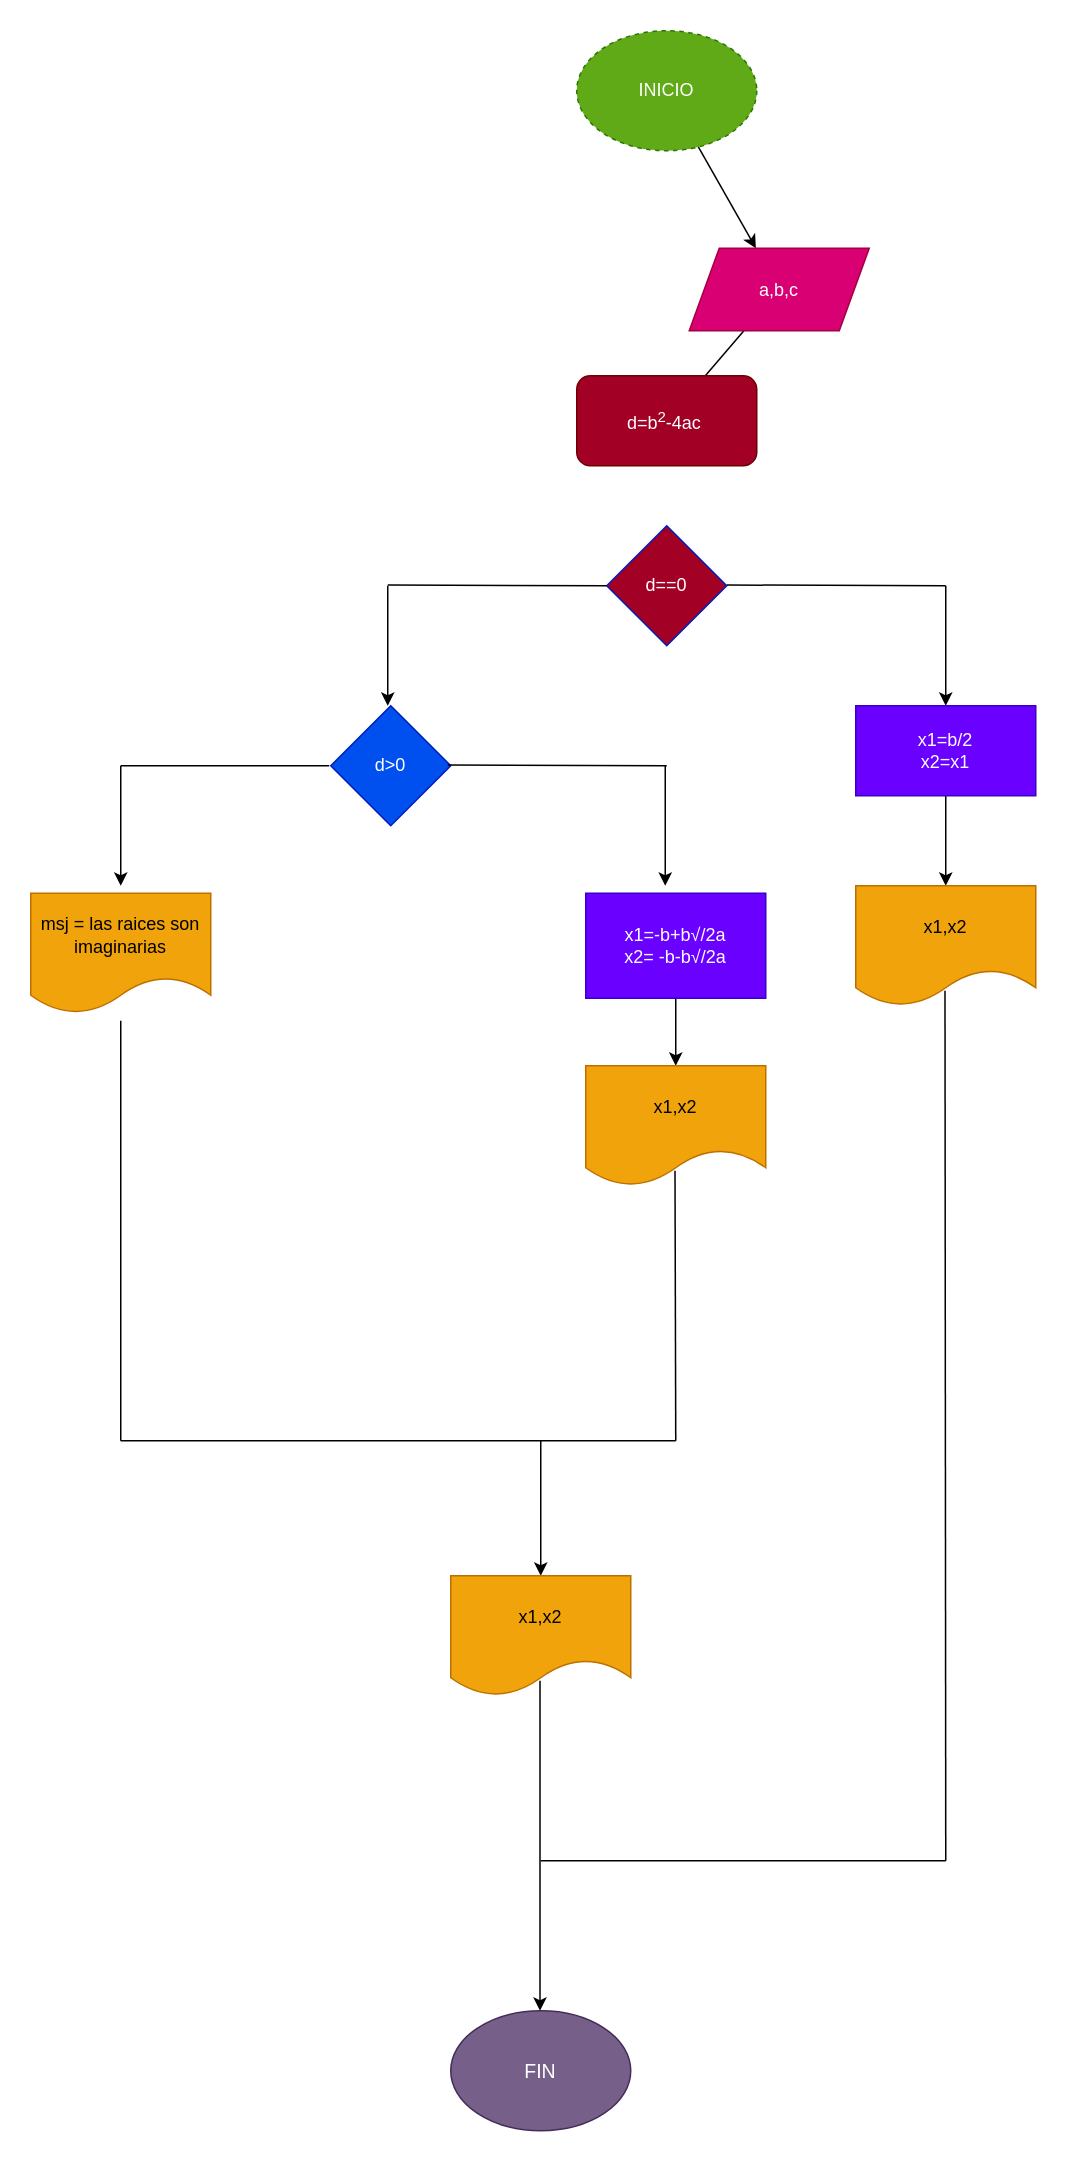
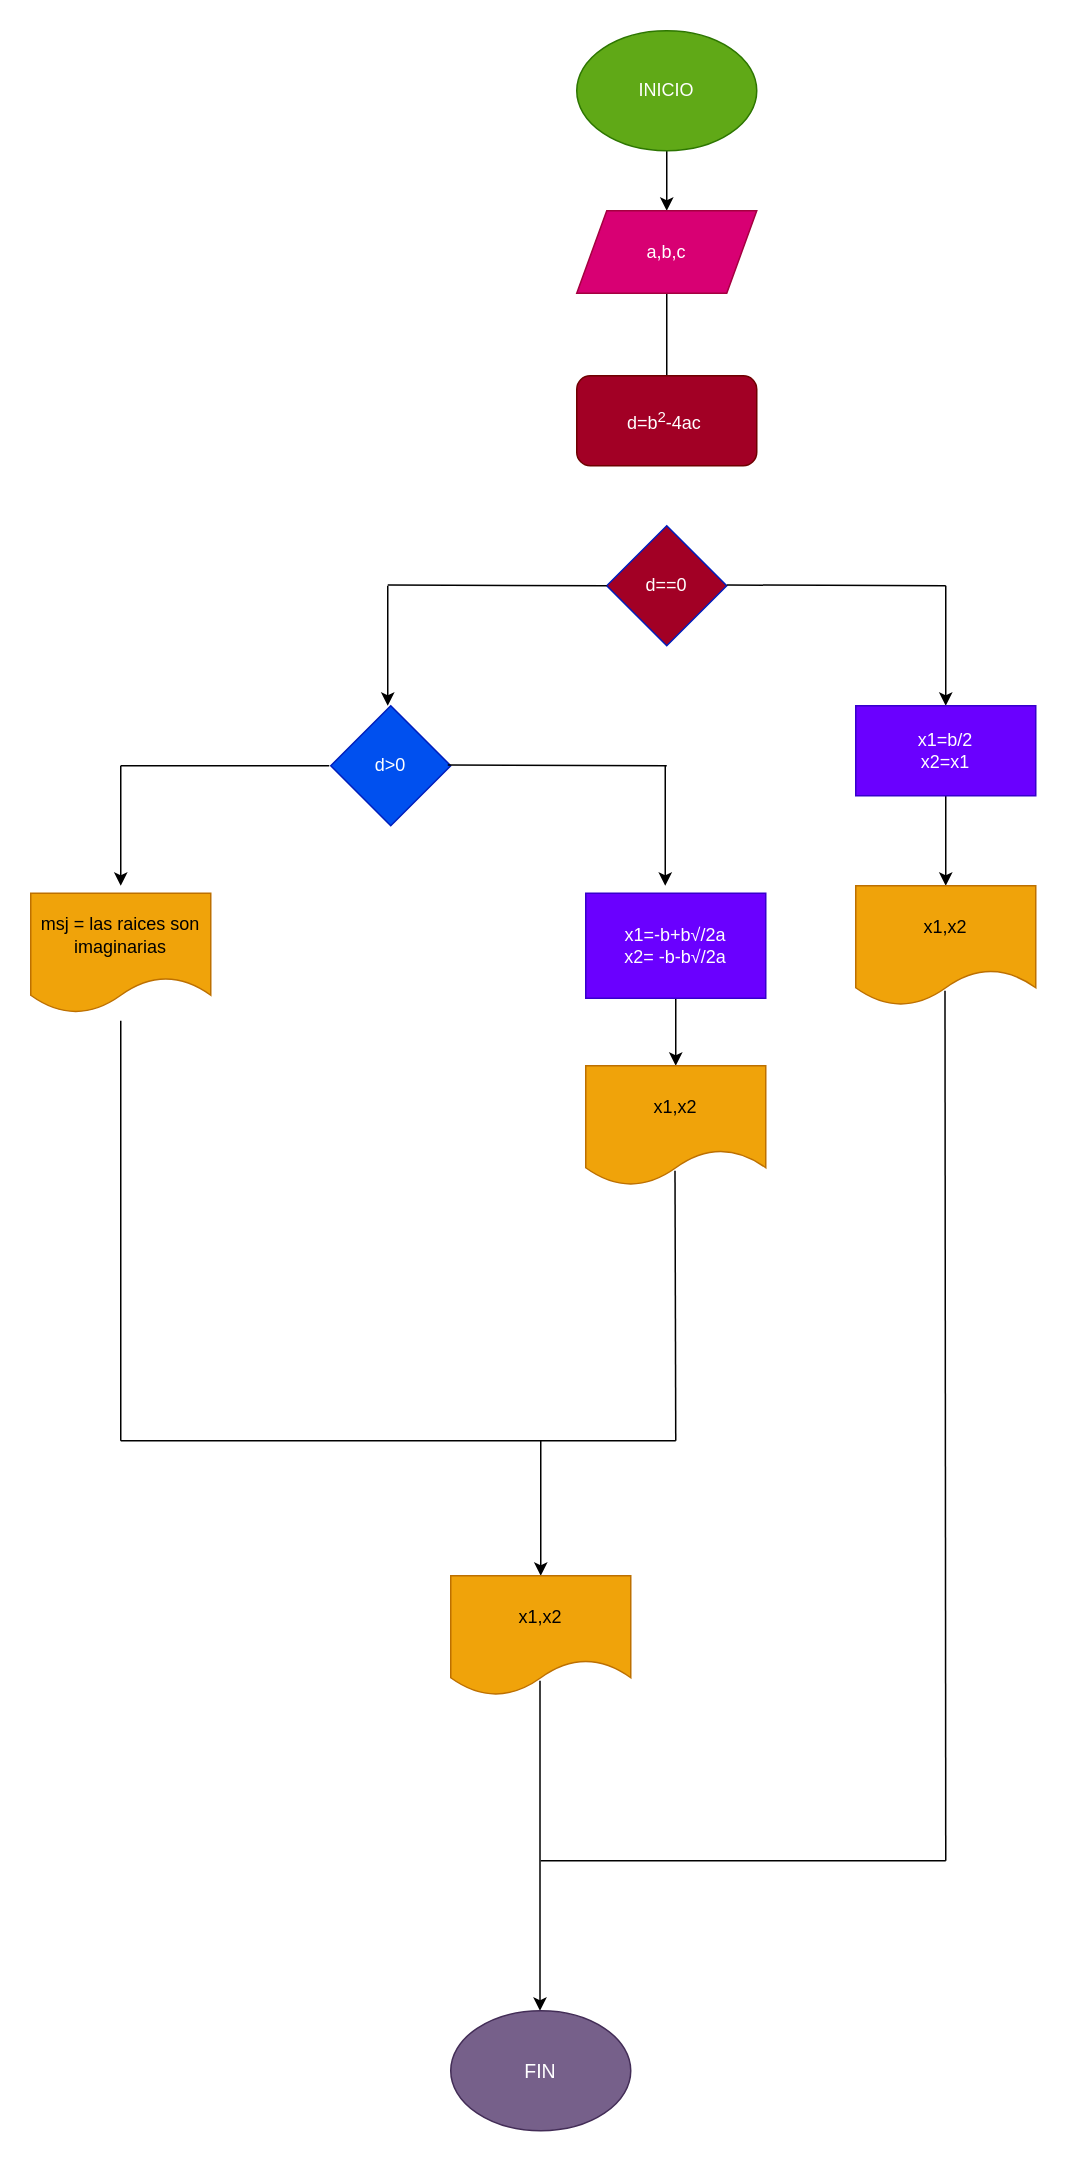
- <mxCell id="3" value="INICIO" style="ellipse;whiteSpace=wrap;html=1;fillColor=#60a917;fontColor=#ffffff;strokeColor=#2D7600;dashed=1;" vertex="1" parent="1"><mxGeometry x="384" y="20" width="120" height="80" as="geometry" /></mxCell>
+ <mxCell id="3" value="INICIO" style="ellipse;whiteSpace=wrap;html=1;fillColor=#60a917;fontColor=#ffffff;strokeColor=#2D7600;" vertex="1" parent="1"><mxGeometry x="384" y="20" width="120" height="80" as="geometry" /></mxCell>
- <mxCell id="5" value="a,b,c" style="shape=parallelogram;perimeter=parallelogramPerimeter;whiteSpace=wrap;html=1;fixedSize=1;fillColor=#d80073;fontColor=#ffffff;strokeColor=#A50040;" vertex="1" parent="1"><mxGeometry x="459" y="165" width="120" height="55" as="geometry" /></mxCell>
+ <mxCell id="5" value="a,b,c" style="shape=parallelogram;perimeter=parallelogramPerimeter;whiteSpace=wrap;html=1;fixedSize=1;fillColor=#d80073;fontColor=#ffffff;strokeColor=#A50040;" vertex="1" parent="1"><mxGeometry x="384" y="140" width="120" height="55" as="geometry" /></mxCell>
